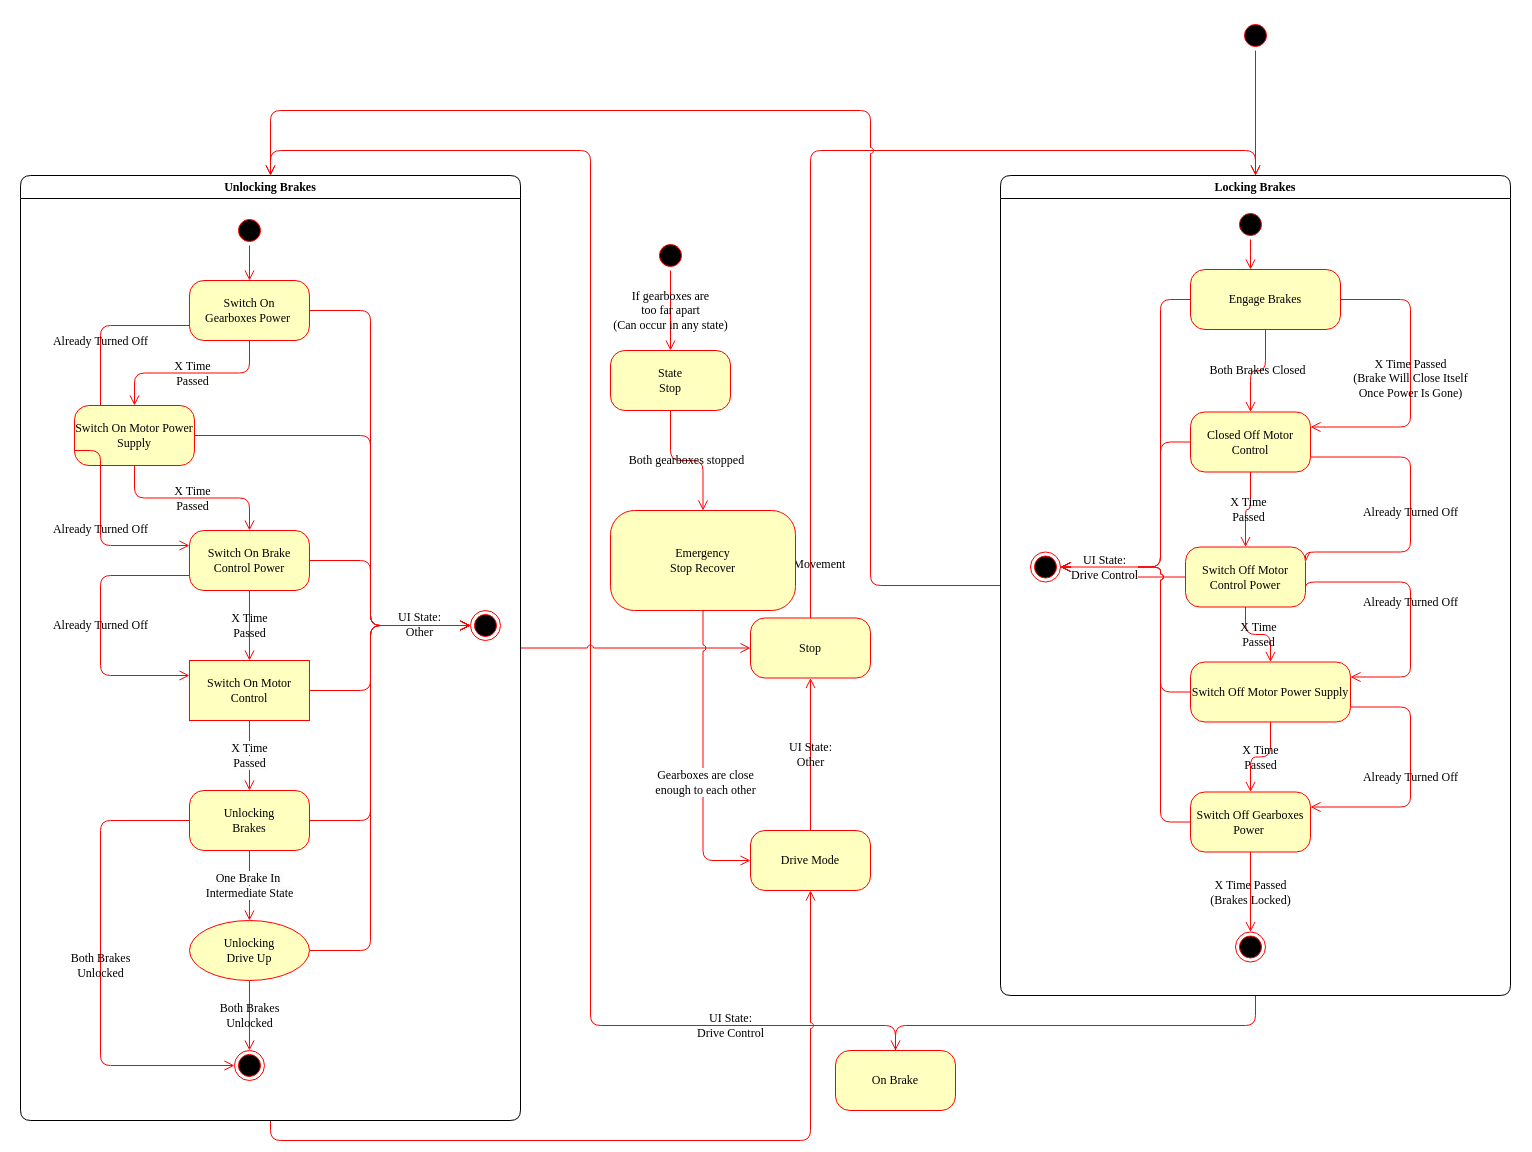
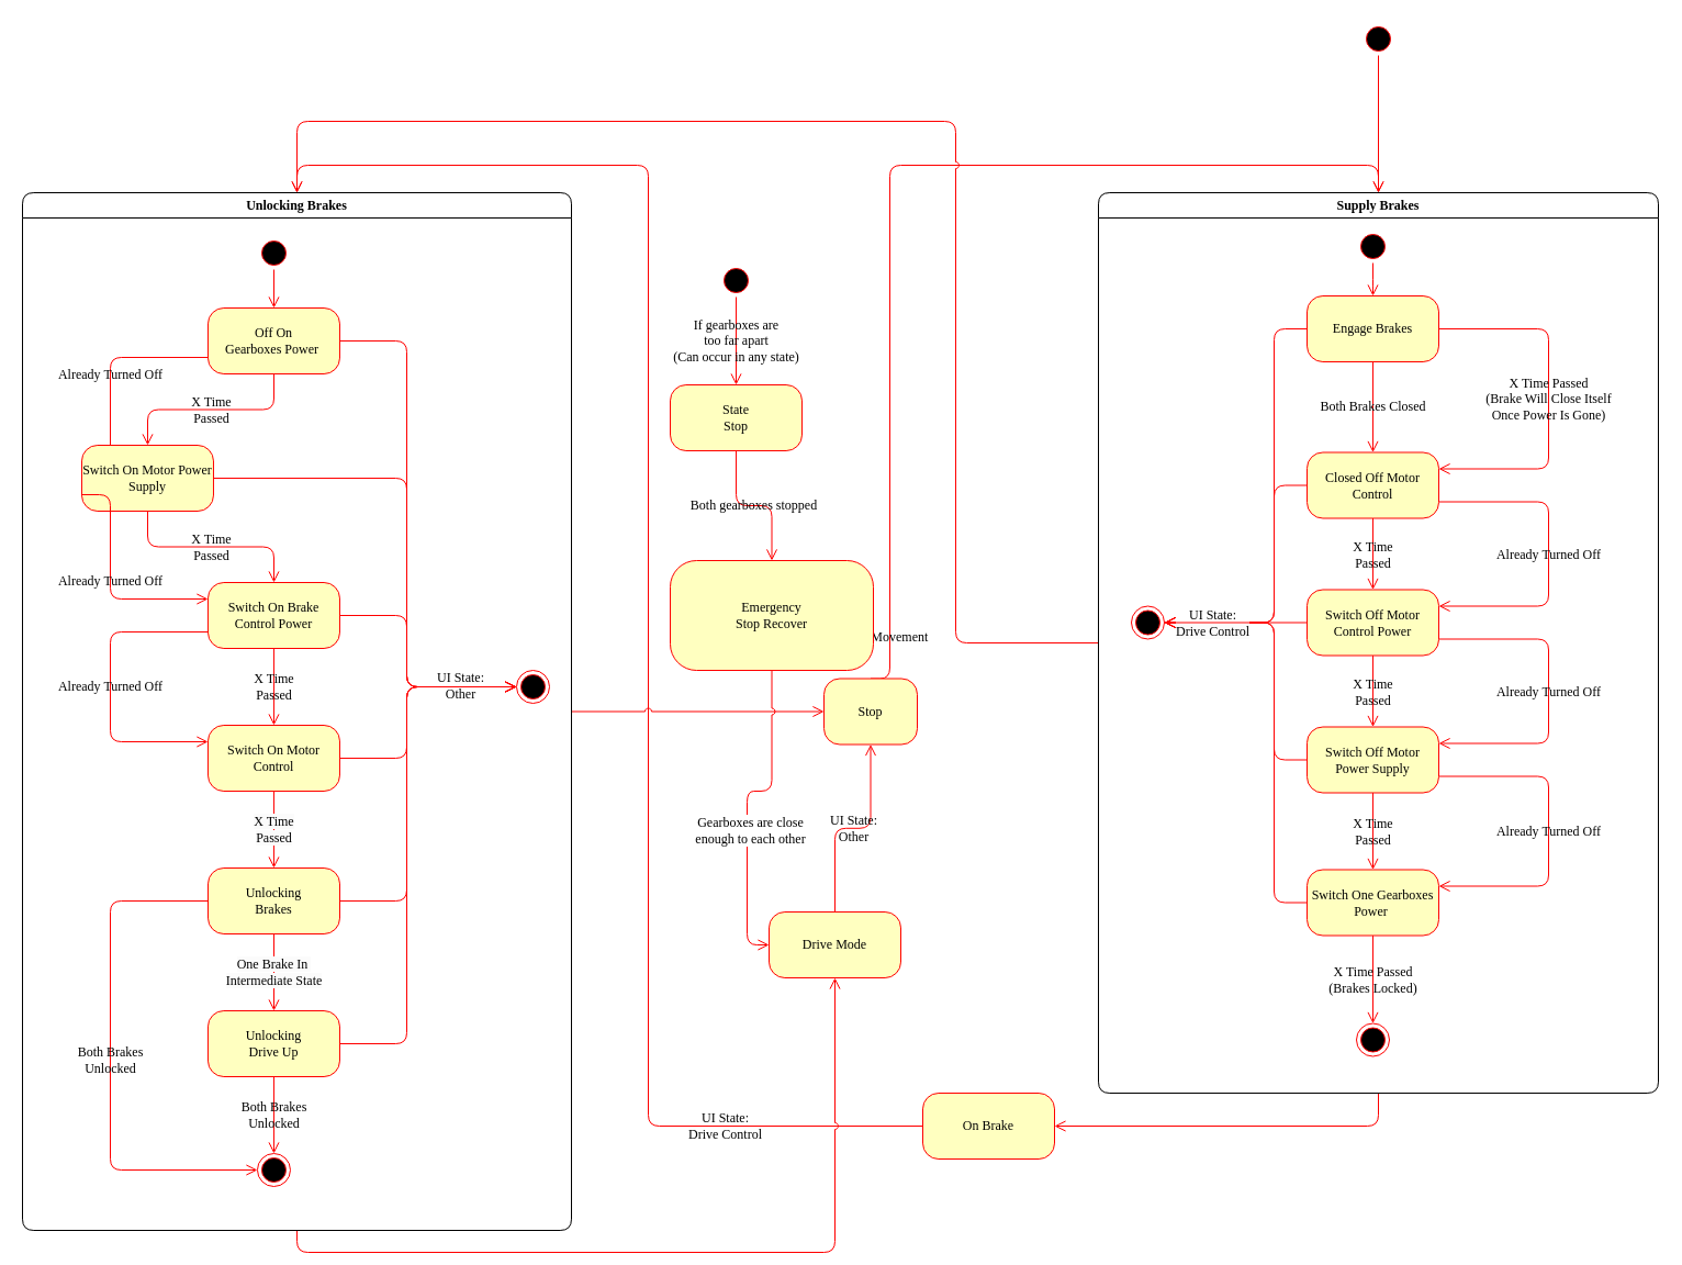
- <mxCell id="12" value="Locking Brakes" style="swimlane;whiteSpace=wrap;html=1;rounded=1;shadow=0;comic=0;labelBackgroundColor=none;strokeWidth=1;fontFamily=Verdana;fontSize=12;align=center;" parent="1" vertex="1"><mxGeometry x="1000" y="175" width="510" height="820" as="geometry" /></mxCell>
+ <mxCell id="12" value="Supply Brakes" style="swimlane;whiteSpace=wrap;html=1;rounded=1;shadow=0;comic=0;labelBackgroundColor=none;strokeWidth=1;fontFamily=Verdana;fontSize=12;align=center;" parent="1" vertex="1"><mxGeometry x="1000" y="175" width="510" height="820" as="geometry" /></mxCell>
- <mxCell id="17" value="Engage Brakes" style="rounded=1;whiteSpace=wrap;html=1;arcSize=24;fillColor=#ffffc0;strokeColor=#ff0000;shadow=0;comic=0;labelBackgroundColor=none;fontFamily=Verdana;fontSize=12;fontColor=#000000;align=center;" parent="12" vertex="1"><mxGeometry x="190" y="94" width="150" height="60" as="geometry" /></mxCell>
+ <mxCell id="17" value="Engage Brakes" style="rounded=1;whiteSpace=wrap;html=1;arcSize=24;fillColor=#ffffc0;strokeColor=#ff0000;shadow=0;comic=0;labelBackgroundColor=none;fontFamily=Verdana;fontSize=12;fontColor=#000000;align=center;" parent="12" vertex="1"><mxGeometry x="190" y="94" width="120" height="60" as="geometry" /></mxCell>
- <mxCell id="45" value="Switch On&lt;br&gt;Gearboxes Power&amp;nbsp;" style="rounded=1;whiteSpace=wrap;html=1;arcSize=24;fillColor=#ffffc0;strokeColor=#ff0000;shadow=0;comic=0;labelBackgroundColor=none;fontFamily=Verdana;fontSize=12;fontColor=#000000;align=center;" parent="39" vertex="1"><mxGeometry x="168.97" y="105" width="120" height="60" as="geometry" /></mxCell>
+ <mxCell id="45" value="Off On&lt;br&gt;Gearboxes Power&amp;nbsp;" style="rounded=1;whiteSpace=wrap;html=1;arcSize=24;fillColor=#ffffc0;strokeColor=#ff0000;shadow=0;comic=0;labelBackgroundColor=none;fontFamily=Verdana;fontSize=12;fontColor=#000000;align=center;" parent="39" vertex="1"><mxGeometry x="168.97" y="105" width="120" height="60" as="geometry" /></mxCell>
- <mxCell id="22" value="Switch Off Motor Control Power" style="rounded=1;whiteSpace=wrap;html=1;arcSize=24;fillColor=#ffffc0;strokeColor=#ff0000;shadow=0;comic=0;labelBackgroundColor=none;fontFamily=Verdana;fontSize=12;fontColor=#000000;align=center;" parent="12" vertex="1"><mxGeometry x="185" y="371.5" width="120" height="60" as="geometry" /></mxCell>
+ <mxCell id="22" value="Switch Off Motor Control Power" style="rounded=1;whiteSpace=wrap;html=1;arcSize=24;fillColor=#ffffc0;strokeColor=#ff0000;shadow=0;comic=0;labelBackgroundColor=none;fontFamily=Verdana;fontSize=12;fontColor=#000000;align=center;" parent="12" vertex="1"><mxGeometry x="190" y="361.5" width="120" height="60" as="geometry" /></mxCell>
- <mxCell id="4" value="Stop" style="rounded=1;whiteSpace=wrap;html=1;arcSize=24;fillColor=#ffffc0;strokeColor=#ff0000;shadow=0;comic=0;labelBackgroundColor=none;fontFamily=Verdana;fontSize=12;fontColor=#000000;align=center;" parent="1" vertex="1"><mxGeometry x="750" y="617.5" width="120" height="60" as="geometry" /></mxCell>
+ <mxCell id="4" value="Stop" style="rounded=1;whiteSpace=wrap;html=1;arcSize=24;fillColor=#ffffc0;strokeColor=#ff0000;shadow=0;comic=0;labelBackgroundColor=none;fontFamily=Verdana;fontSize=12;fontColor=#000000;align=center;" parent="1" vertex="1"><mxGeometry x="750" y="617.5" width="85" height="60" as="geometry" /></mxCell>
- <mxCell id="54" value="Switch On Motor Control" style="whiteSpace=wrap;html=1;arcSize=24;fillColor=#ffffc0;strokeColor=#ff0000;shadow=0;comic=0;labelBackgroundColor=none;fontFamily=Verdana;fontSize=12;fontColor=#000000;align=center;rounded=0;" parent="39" vertex="1"><mxGeometry x="168.97" y="485" width="120" height="60" as="geometry" /></mxCell>
+ <mxCell id="54" value="Switch On Motor Control" style="rounded=1;whiteSpace=wrap;html=1;arcSize=24;fillColor=#ffffc0;strokeColor=#ff0000;shadow=0;comic=0;labelBackgroundColor=none;fontFamily=Verdana;fontSize=12;fontColor=#000000;align=center;" parent="39" vertex="1"><mxGeometry x="168.97" y="485" width="120" height="60" as="geometry" /></mxCell>
- <mxCell id="25" value="Switch Off Motor Power Supply" style="rounded=1;whiteSpace=wrap;html=1;arcSize=24;fillColor=#ffffc0;strokeColor=#ff0000;shadow=0;comic=0;labelBackgroundColor=none;fontFamily=Verdana;fontSize=12;fontColor=#000000;align=center;" parent="12" vertex="1"><mxGeometry x="190" y="486.5" width="160" height="60" as="geometry" /></mxCell>
+ <mxCell id="25" value="Switch Off Motor Power Supply" style="rounded=1;whiteSpace=wrap;html=1;arcSize=24;fillColor=#ffffc0;strokeColor=#ff0000;shadow=0;comic=0;labelBackgroundColor=none;fontFamily=Verdana;fontSize=12;fontColor=#000000;align=center;" parent="12" vertex="1"><mxGeometry x="190" y="486.5" width="120" height="60" as="geometry" /></mxCell>
- <mxCell id="27" value="Switch Off Gearboxes Power&amp;nbsp;" style="rounded=1;whiteSpace=wrap;html=1;arcSize=24;fillColor=#ffffc0;strokeColor=#ff0000;shadow=0;comic=0;labelBackgroundColor=none;fontFamily=Verdana;fontSize=12;fontColor=#000000;align=center;" parent="12" vertex="1"><mxGeometry x="190" y="616.5" width="120" height="60" as="geometry" /></mxCell>
+ <mxCell id="27" value="Switch One Gearboxes Power&amp;nbsp;" style="rounded=1;whiteSpace=wrap;html=1;arcSize=24;fillColor=#ffffc0;strokeColor=#ff0000;shadow=0;comic=0;labelBackgroundColor=none;fontFamily=Verdana;fontSize=12;fontColor=#000000;align=center;" parent="12" vertex="1"><mxGeometry x="190" y="616.5" width="120" height="60" as="geometry" /></mxCell>
- <mxCell id="10" value="Drive Mode" style="rounded=1;whiteSpace=wrap;html=1;arcSize=24;fillColor=#ffffc0;strokeColor=#ff0000;shadow=0;comic=0;labelBackgroundColor=none;fontFamily=Verdana;fontSize=12;fontColor=#000000;align=center;" parent="1" vertex="1"><mxGeometry x="750" y="830" width="120" height="60" as="geometry" /></mxCell>
+ <mxCell id="10" value="Drive Mode" style="rounded=1;whiteSpace=wrap;html=1;arcSize=24;fillColor=#ffffc0;strokeColor=#ff0000;shadow=0;comic=0;labelBackgroundColor=none;fontFamily=Verdana;fontSize=12;fontColor=#000000;align=center;" parent="1" vertex="1"><mxGeometry x="700" y="830" width="120" height="60" as="geometry" /></mxCell>
- <mxCell id="62" value="Unlocking &lt;br&gt;Drive Up" style="ellipse;whiteSpace=wrap;html=1;arcSize=24;fillColor=#ffffc0;strokeColor=#ff0000;shadow=0;comic=0;labelBackgroundColor=none;fontFamily=Verdana;fontSize=12;fontColor=#000000;align=center;" parent="39" vertex="1"><mxGeometry x="168.97" y="745" width="120" height="60" as="geometry" /></mxCell>
+ <mxCell id="62" value="Unlocking &lt;br&gt;Drive Up" style="rounded=1;whiteSpace=wrap;html=1;arcSize=24;fillColor=#ffffc0;strokeColor=#ff0000;shadow=0;comic=0;labelBackgroundColor=none;fontFamily=Verdana;fontSize=12;fontColor=#000000;align=center;" parent="39" vertex="1"><mxGeometry x="168.97" y="745" width="120" height="60" as="geometry" /></mxCell>
- <mxCell id="7" value="On Brake" style="rounded=1;whiteSpace=wrap;html=1;arcSize=24;fillColor=#ffffc0;strokeColor=#ff0000;shadow=0;comic=0;labelBackgroundColor=none;fontFamily=Verdana;fontSize=12;fontColor=#000000;align=center;" parent="1" vertex="1"><mxGeometry x="835" y="1050" width="120" height="60" as="geometry" /></mxCell>
+ <mxCell id="7" value="On Brake" style="rounded=1;whiteSpace=wrap;html=1;arcSize=24;fillColor=#ffffc0;strokeColor=#ff0000;shadow=0;comic=0;labelBackgroundColor=none;fontFamily=Verdana;fontSize=12;fontColor=#000000;align=center;" parent="1" vertex="1"><mxGeometry x="840" y="995" width="120" height="60" as="geometry" /></mxCell>
